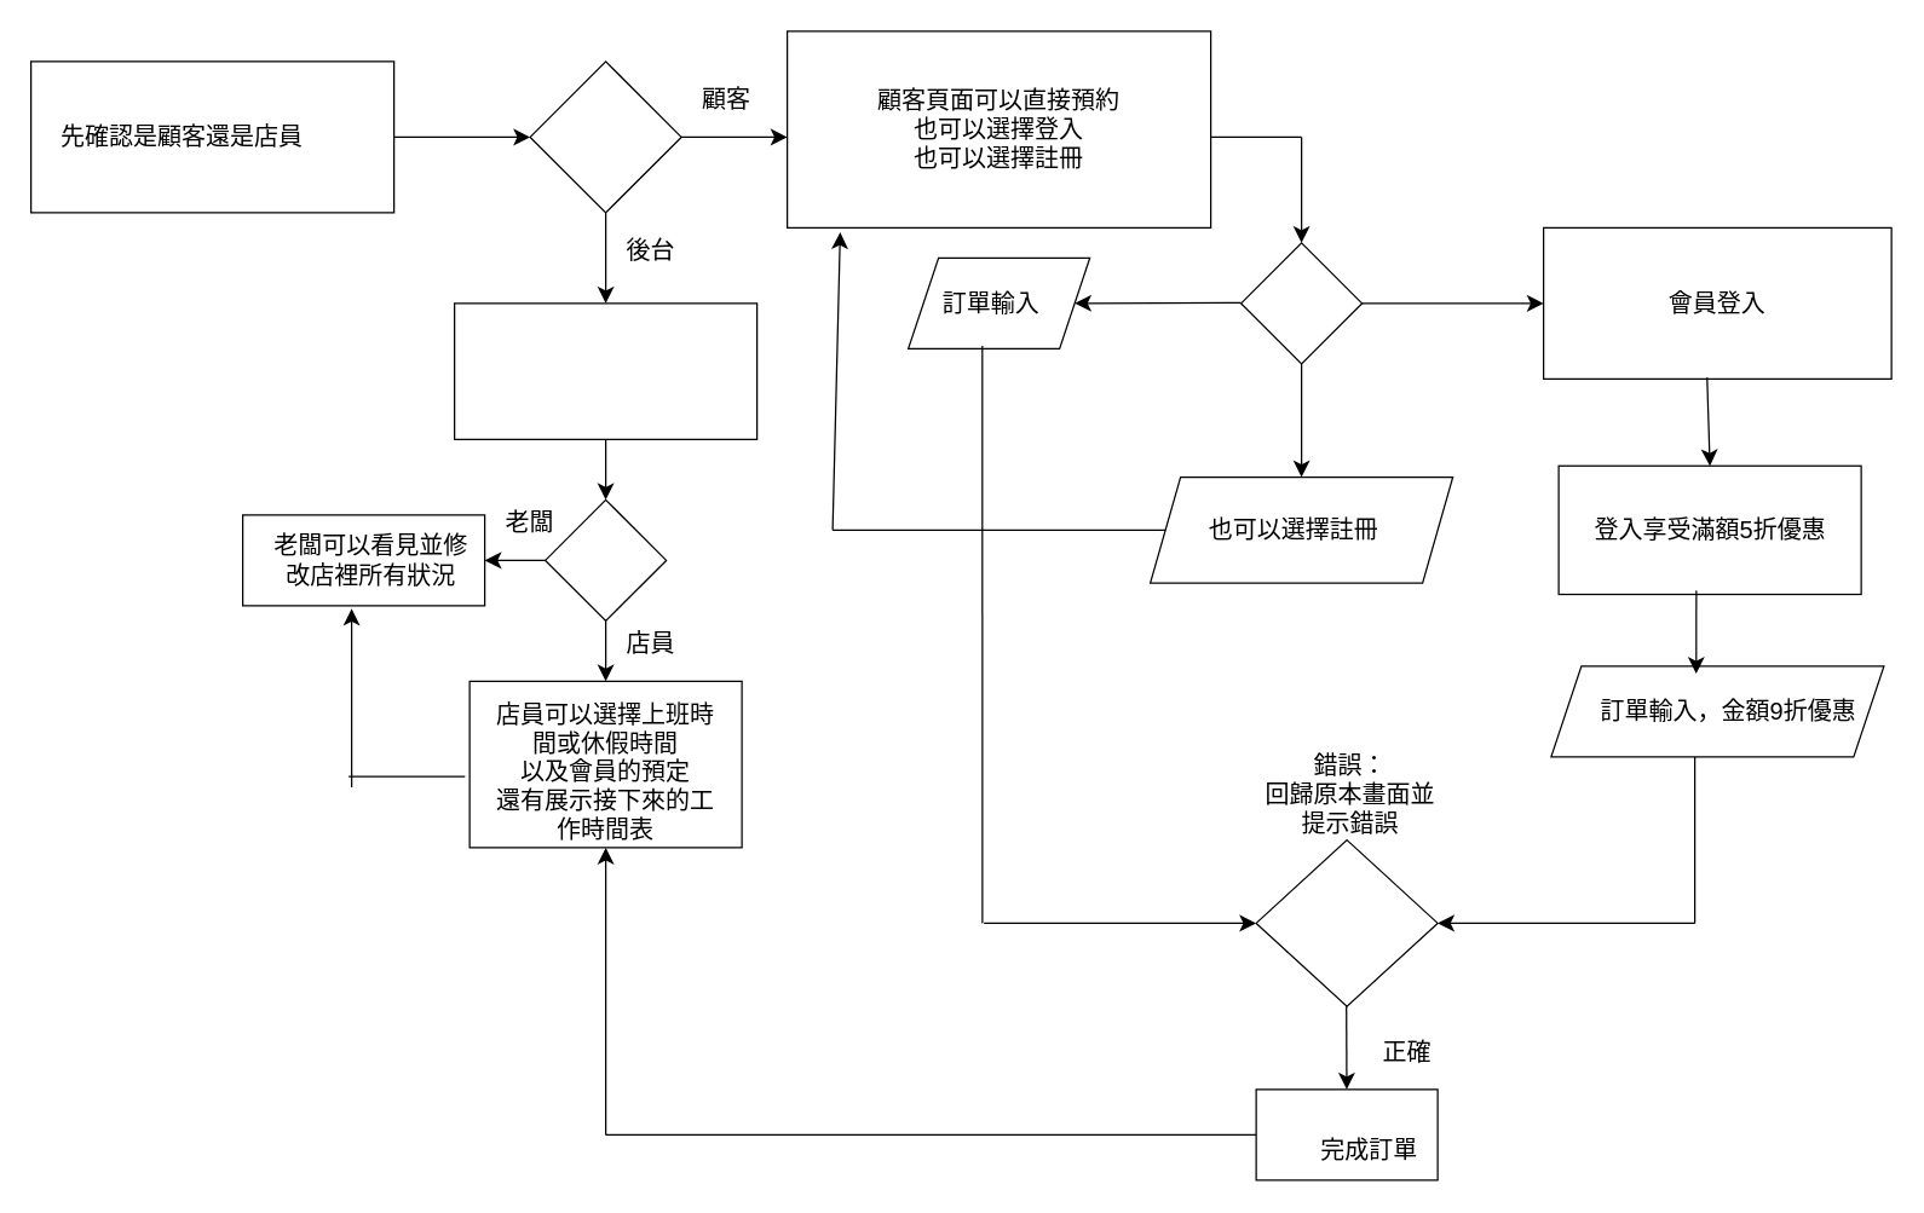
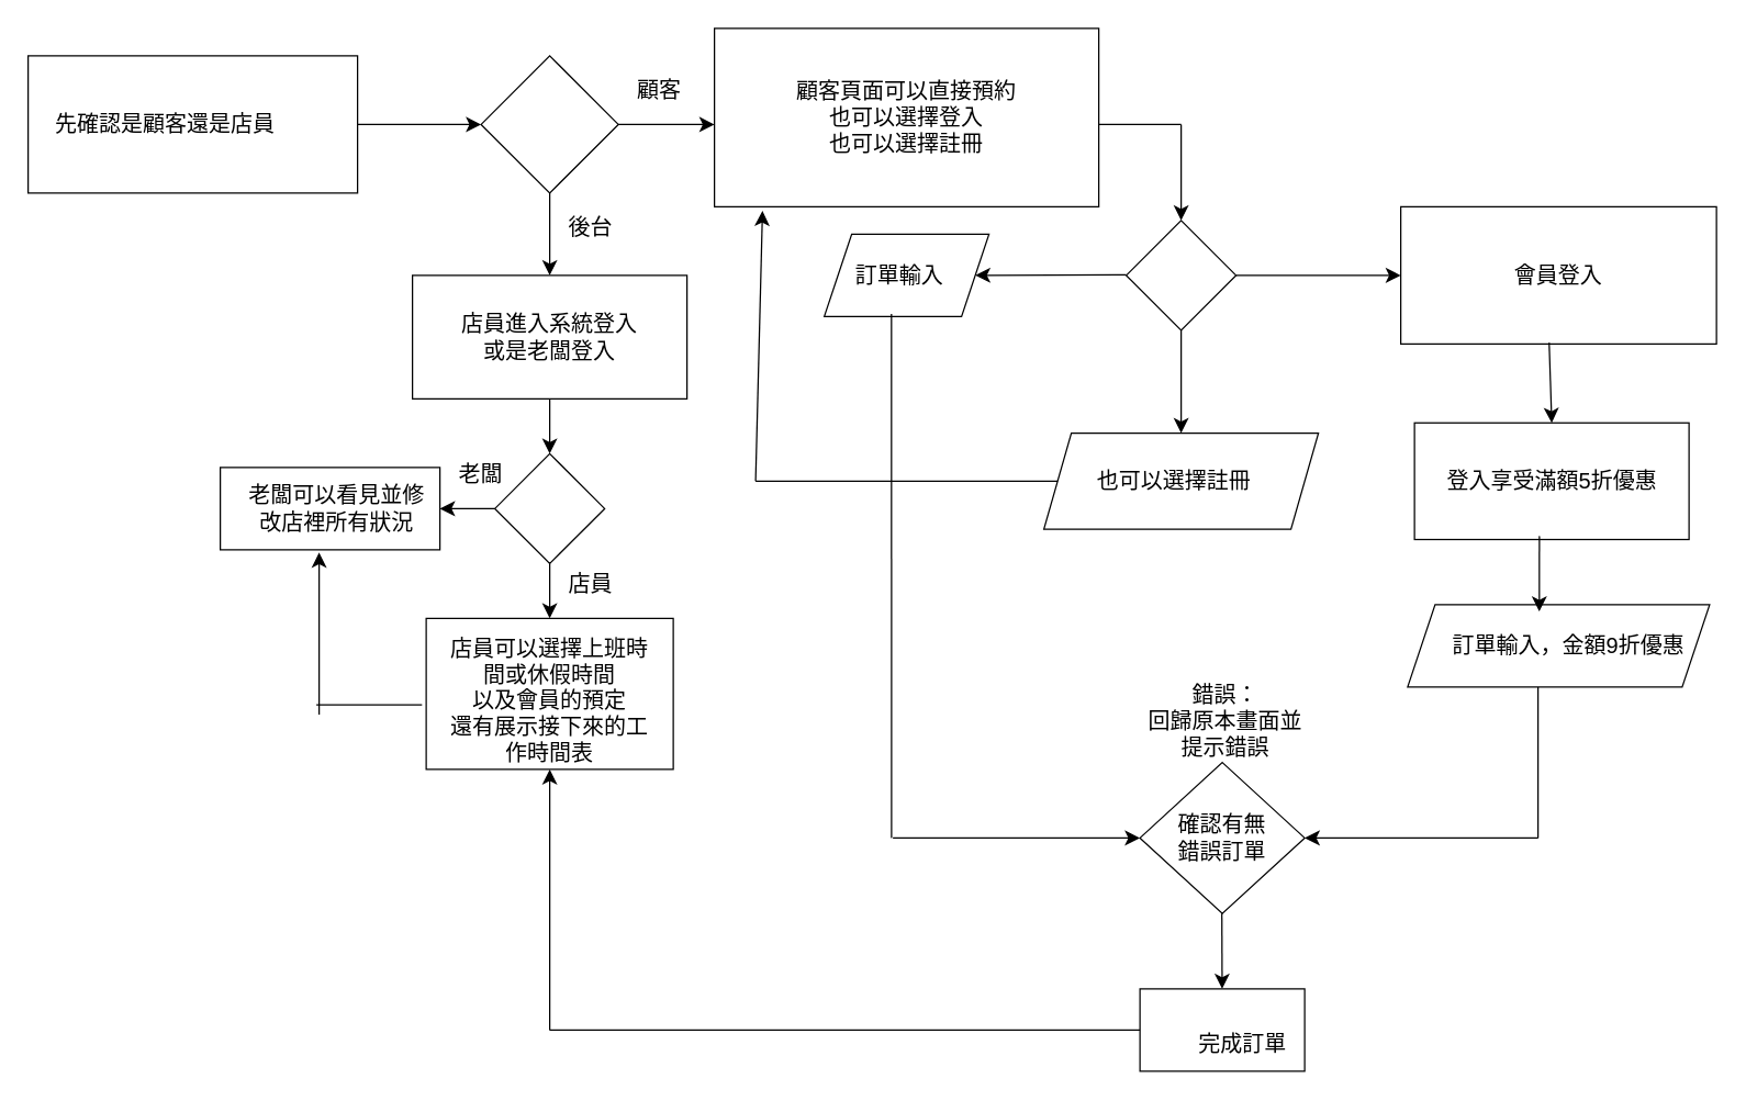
+ <mxCell id="11" value="店員進入系統登入&lt;div&gt;或是老闆登入&lt;/div&gt;" style="text;strokeColor=none;fillColor=none;html=1;align=center;verticalAlign=middle;whiteSpace=wrap;rounded=0;fontSize=16;" vertex="1" parent="1"><mxGeometry x="310" y="220" width="180" height="50" as="geometry" /></mxCell>
+ <mxCell id="51" value="確認有無錯誤訂單" style="text;strokeColor=none;fillColor=none;html=1;align=center;verticalAlign=middle;whiteSpace=wrap;rounded=0;fontSize=16;" vertex="1" parent="1"><mxGeometry x="850" y="595" width="80" height="30" as="geometry" /></mxCell>
- <mxCell id="54" value="正確" style="text;strokeColor=none;fillColor=none;html=1;align=center;verticalAlign=middle;whiteSpace=wrap;rounded=0;fontSize=16;" vertex="1" parent="1"><mxGeometry x="900" y="680" width="60" height="30" as="geometry" /></mxCell>
